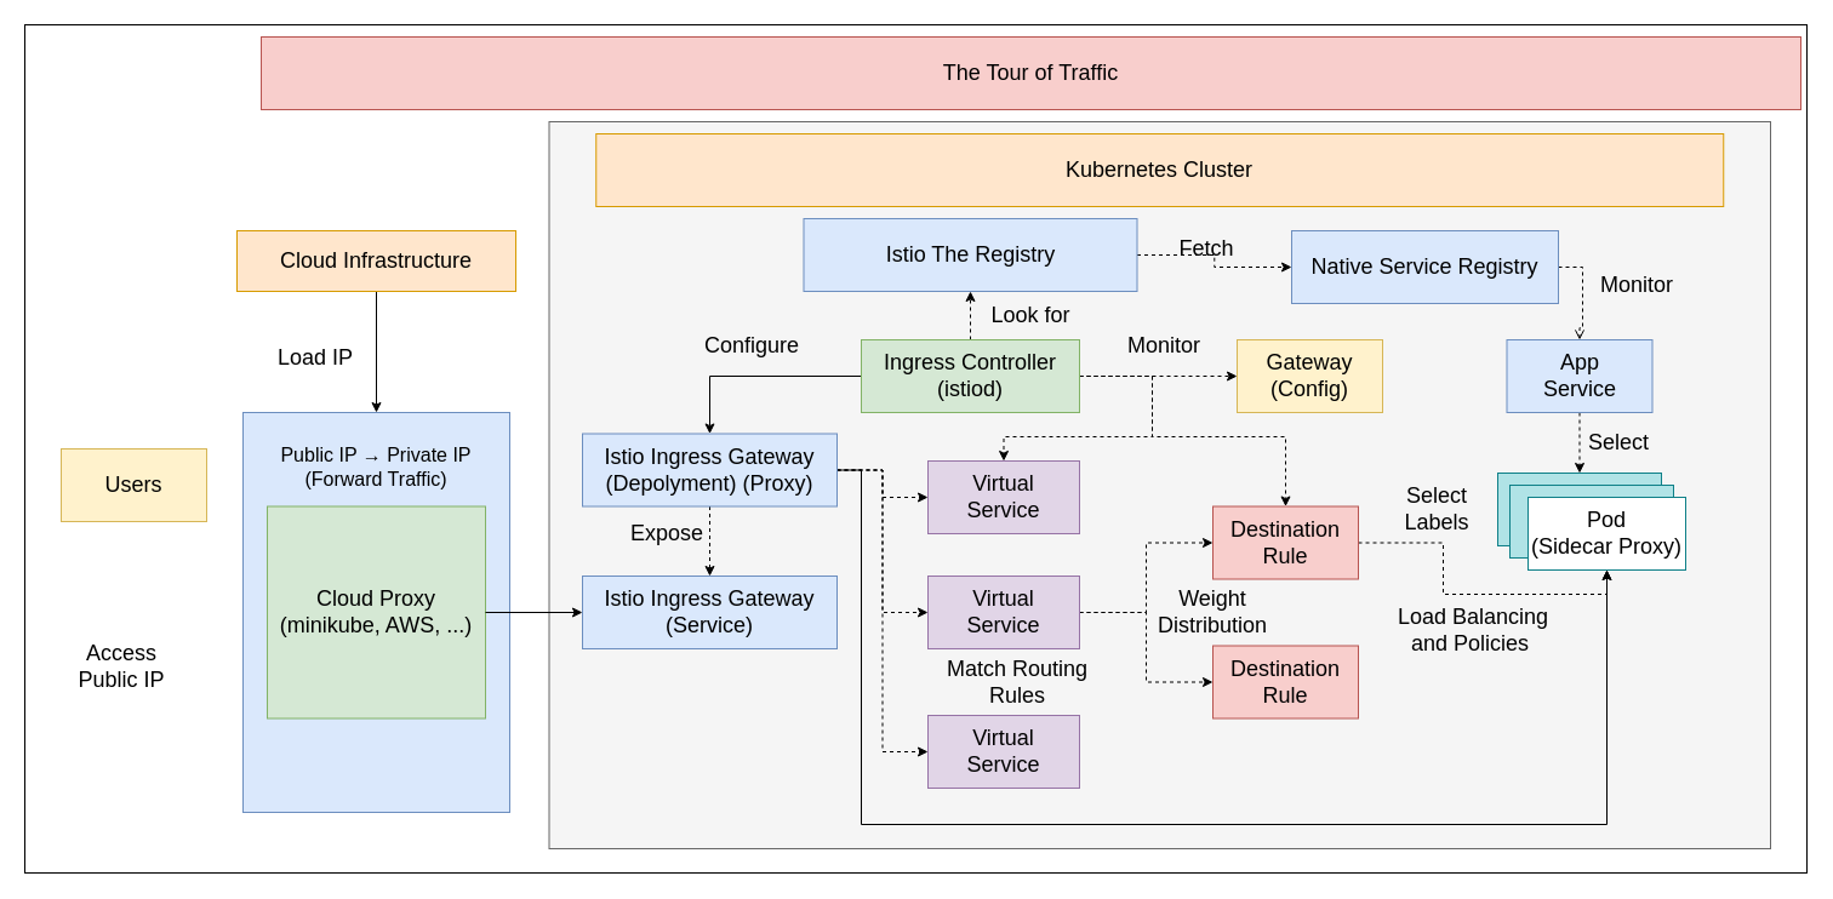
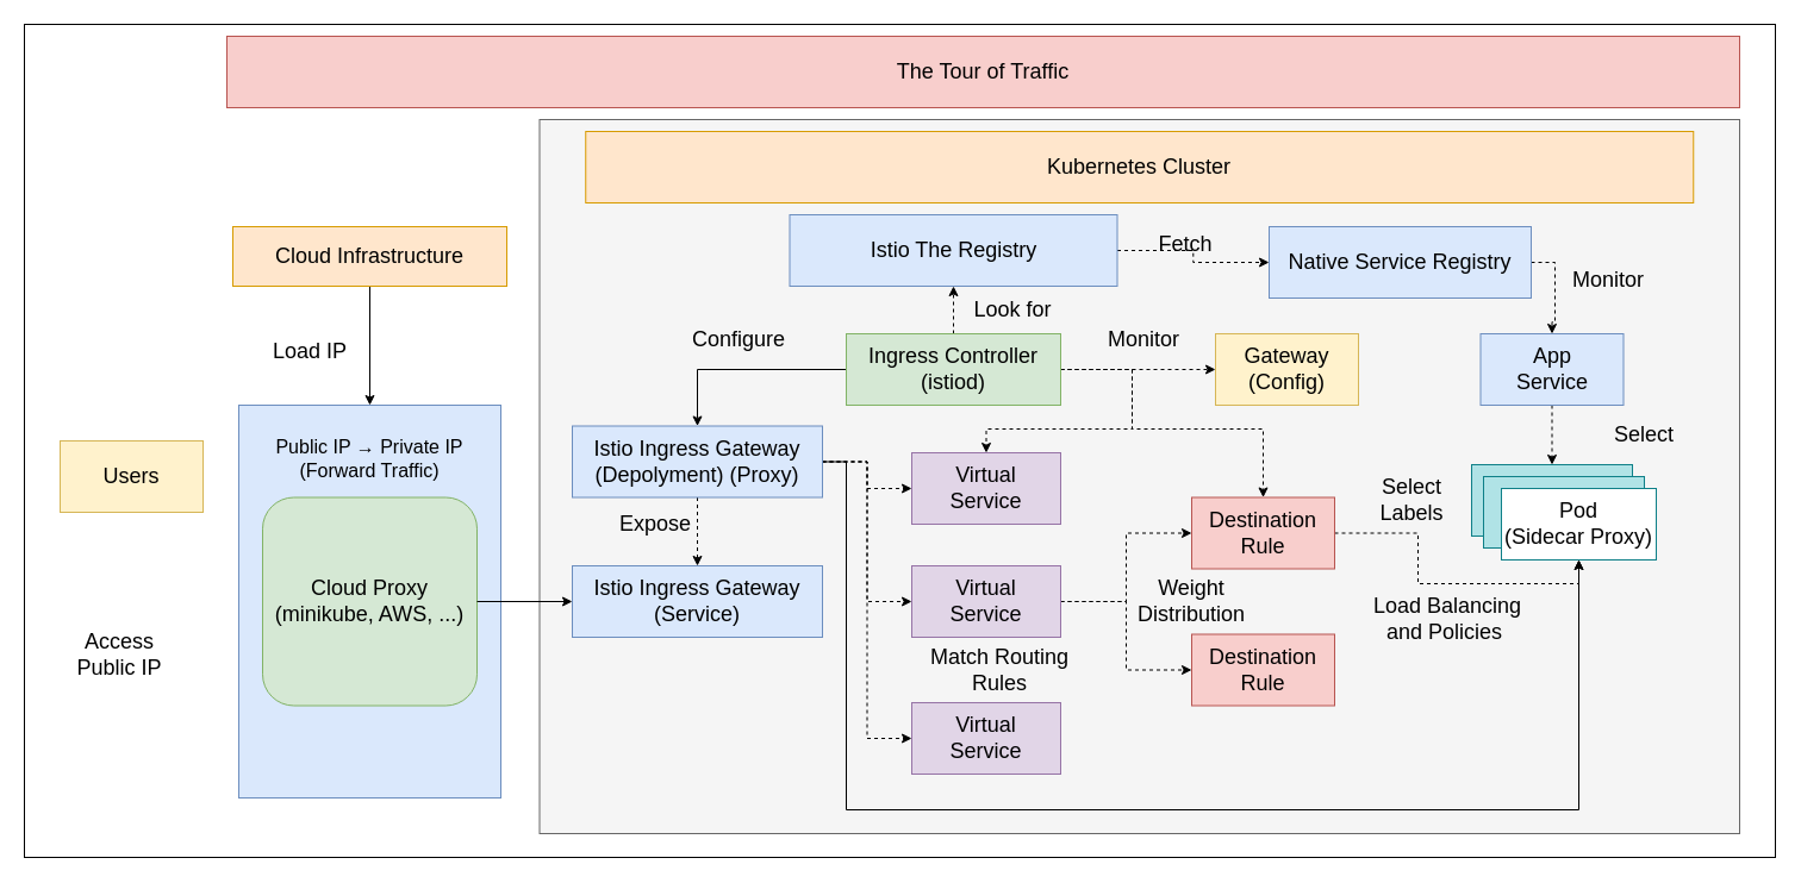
- <mxCell id="8" value="&lt;font style=&quot;font-size: 18px&quot;&gt;The Tour of Traffic&lt;/font&gt;" style="rounded=0;whiteSpace=wrap;html=1;fillColor=#f8cecc;strokeColor=#b85450;" parent="1" vertex="1"><mxGeometry x="215" y="30" width="1270" height="60" as="geometry" /></mxCell>
+ <mxCell id="8" value="&lt;font style=&quot;font-size: 18px&quot;&gt;The Tour of Traffic&lt;/font&gt;" style="rounded=0;whiteSpace=wrap;html=1;fillColor=#f8cecc;strokeColor=#b85450;" parent="1" vertex="1"><mxGeometry x="190" y="30" width="1270" height="60" as="geometry" /></mxCell>
- <mxCell id="51" style="edgeStyle=orthogonalEdgeStyle;rounded=0;orthogonalLoop=1;jettySize=auto;html=1;exitX=1;exitY=0.5;exitDx=0;exitDy=0;entryX=0.5;entryY=0;entryDx=0;entryDy=0;dashed=1;endArrow=open;" edge="1" parent="1" source="52" target="34"><mxGeometry relative="1" as="geometry" /></mxCell>
+ <mxCell id="51" style="edgeStyle=orthogonalEdgeStyle;rounded=0;orthogonalLoop=1;jettySize=auto;html=1;exitX=1;exitY=0.5;exitDx=0;exitDy=0;entryX=0.5;entryY=0;entryDx=0;entryDy=0;dashed=1;" edge="1" parent="1" source="52" target="34"><mxGeometry relative="1" as="geometry" /></mxCell>
- <mxCell id="38" value="&lt;font style=&quot;font-size: 18px&quot;&gt;Select&lt;/font&gt;" style="text;html=1;strokeColor=none;fillColor=none;align=center;verticalAlign=middle;whiteSpace=wrap;rounded=0;" parent="1" vertex="1"><mxGeometry x="1305" y="350" width="60" height="30" as="geometry" /></mxCell>
+ <mxCell id="38" value="&lt;font style=&quot;font-size: 18px&quot;&gt;Select&lt;/font&gt;" style="text;html=1;strokeColor=none;fillColor=none;align=center;verticalAlign=middle;whiteSpace=wrap;rounded=0;" parent="1" vertex="1"><mxGeometry x="1350" y="350" width="60" height="30" as="geometry" /></mxCell>
- <mxCell id="9" value="&lt;font style=&quot;font-size: 18px&quot;&gt;Cloud Proxy&lt;br&gt;(minikube, AWS, ...)&lt;br&gt;&lt;/font&gt;" style="rounded=0;whiteSpace=wrap;html=1;fillColor=#d5e8d4;strokeColor=#82b366;" parent="1" vertex="1"><mxGeometry x="220" y="417.5" width="180" height="175" as="geometry" /></mxCell>
+ <mxCell id="9" value="&lt;font style=&quot;font-size: 18px&quot;&gt;Cloud Proxy&lt;br&gt;(minikube, AWS, ...)&lt;br&gt;&lt;/font&gt;" style="whiteSpace=wrap;html=1;fillColor=#d5e8d4;strokeColor=#82b366;rounded=1;" parent="1" vertex="1"><mxGeometry x="220" y="417.5" width="180" height="175" as="geometry" /></mxCell>
